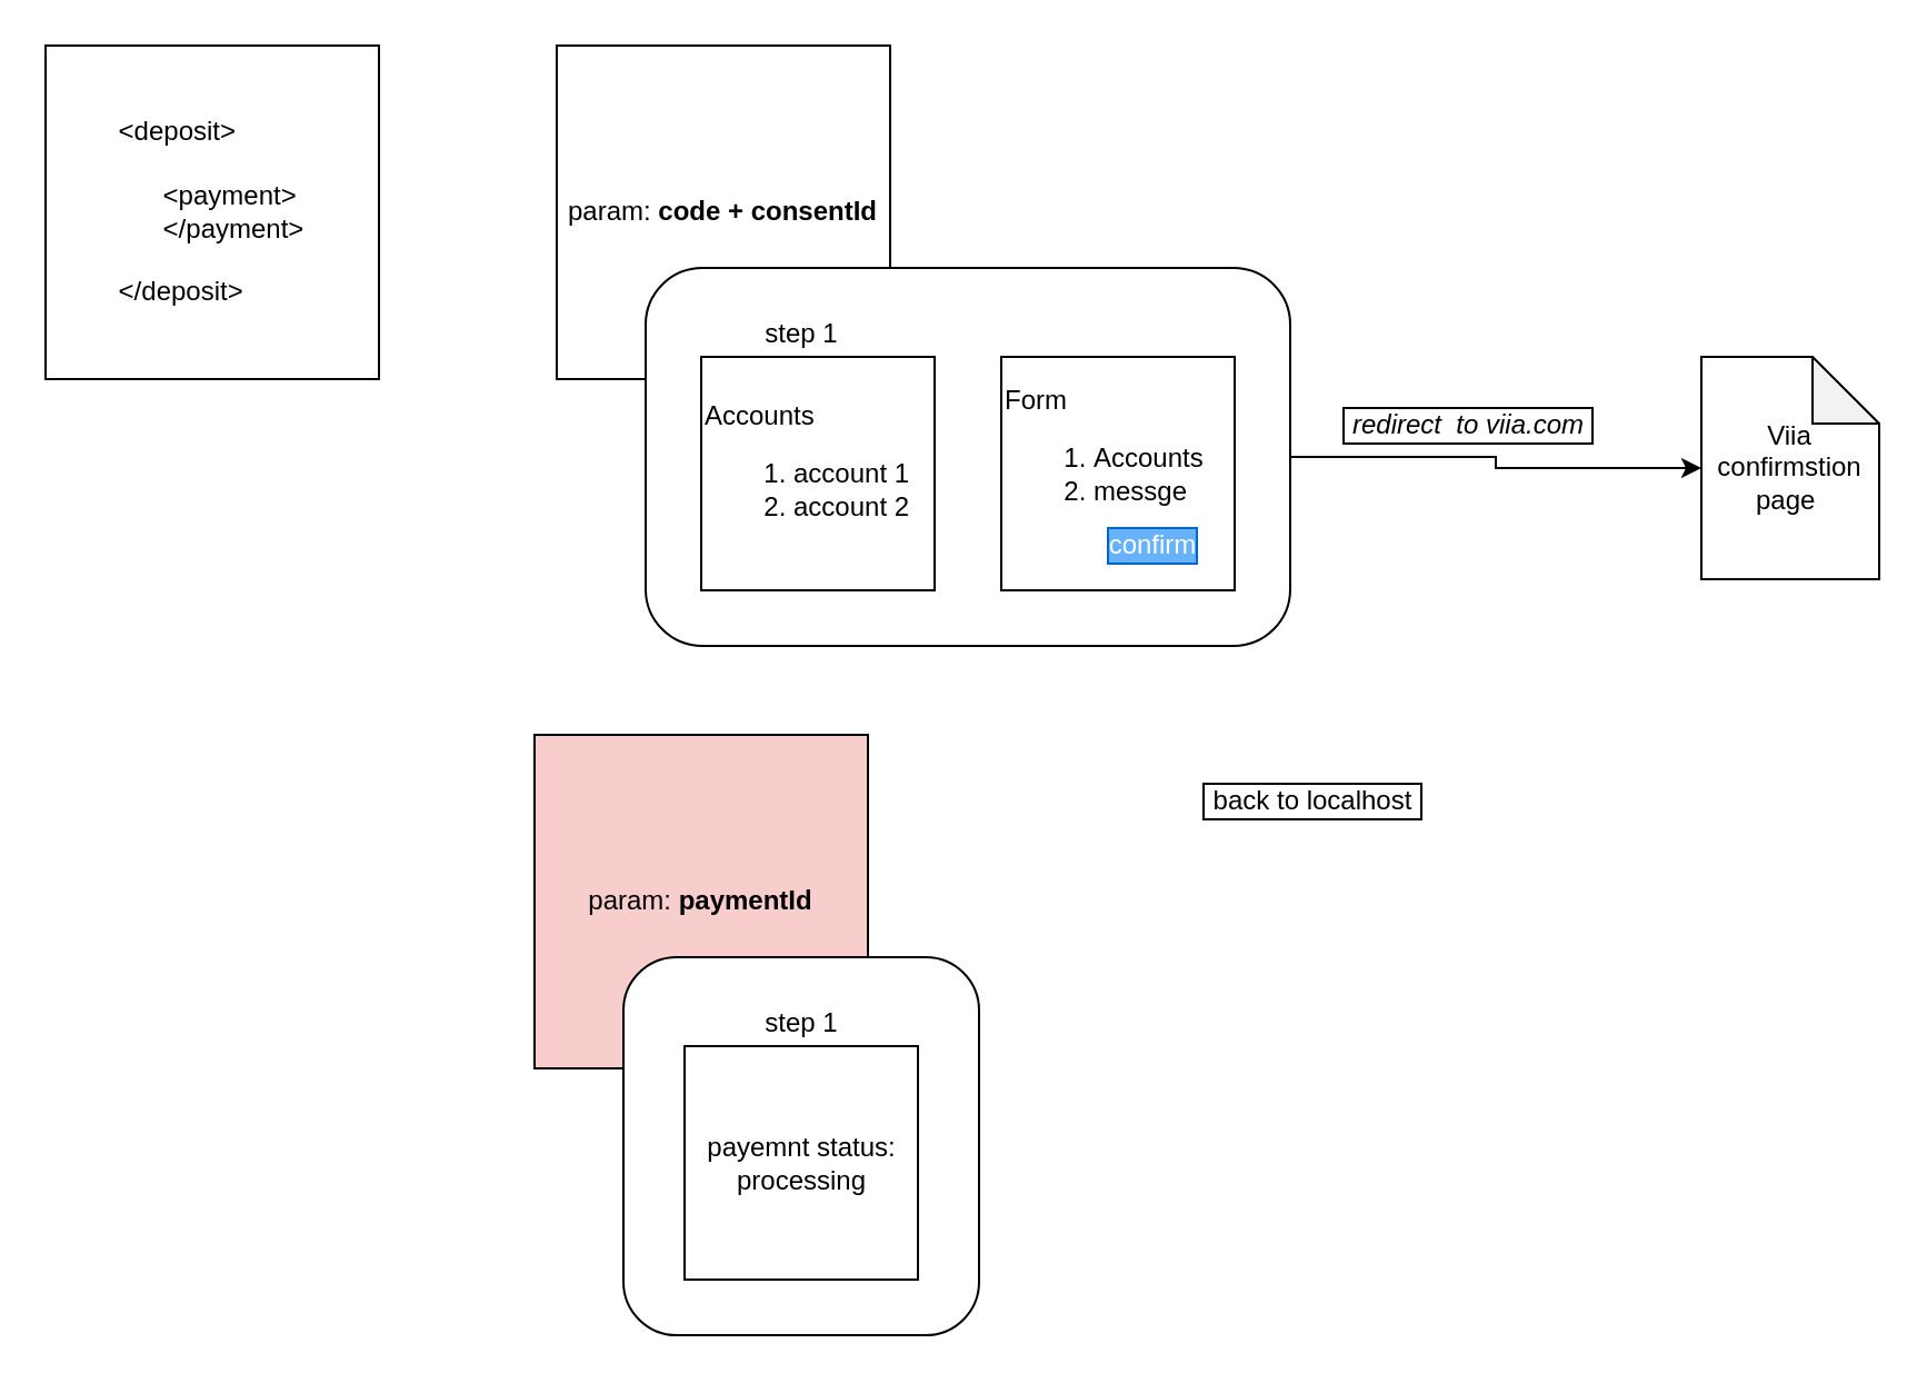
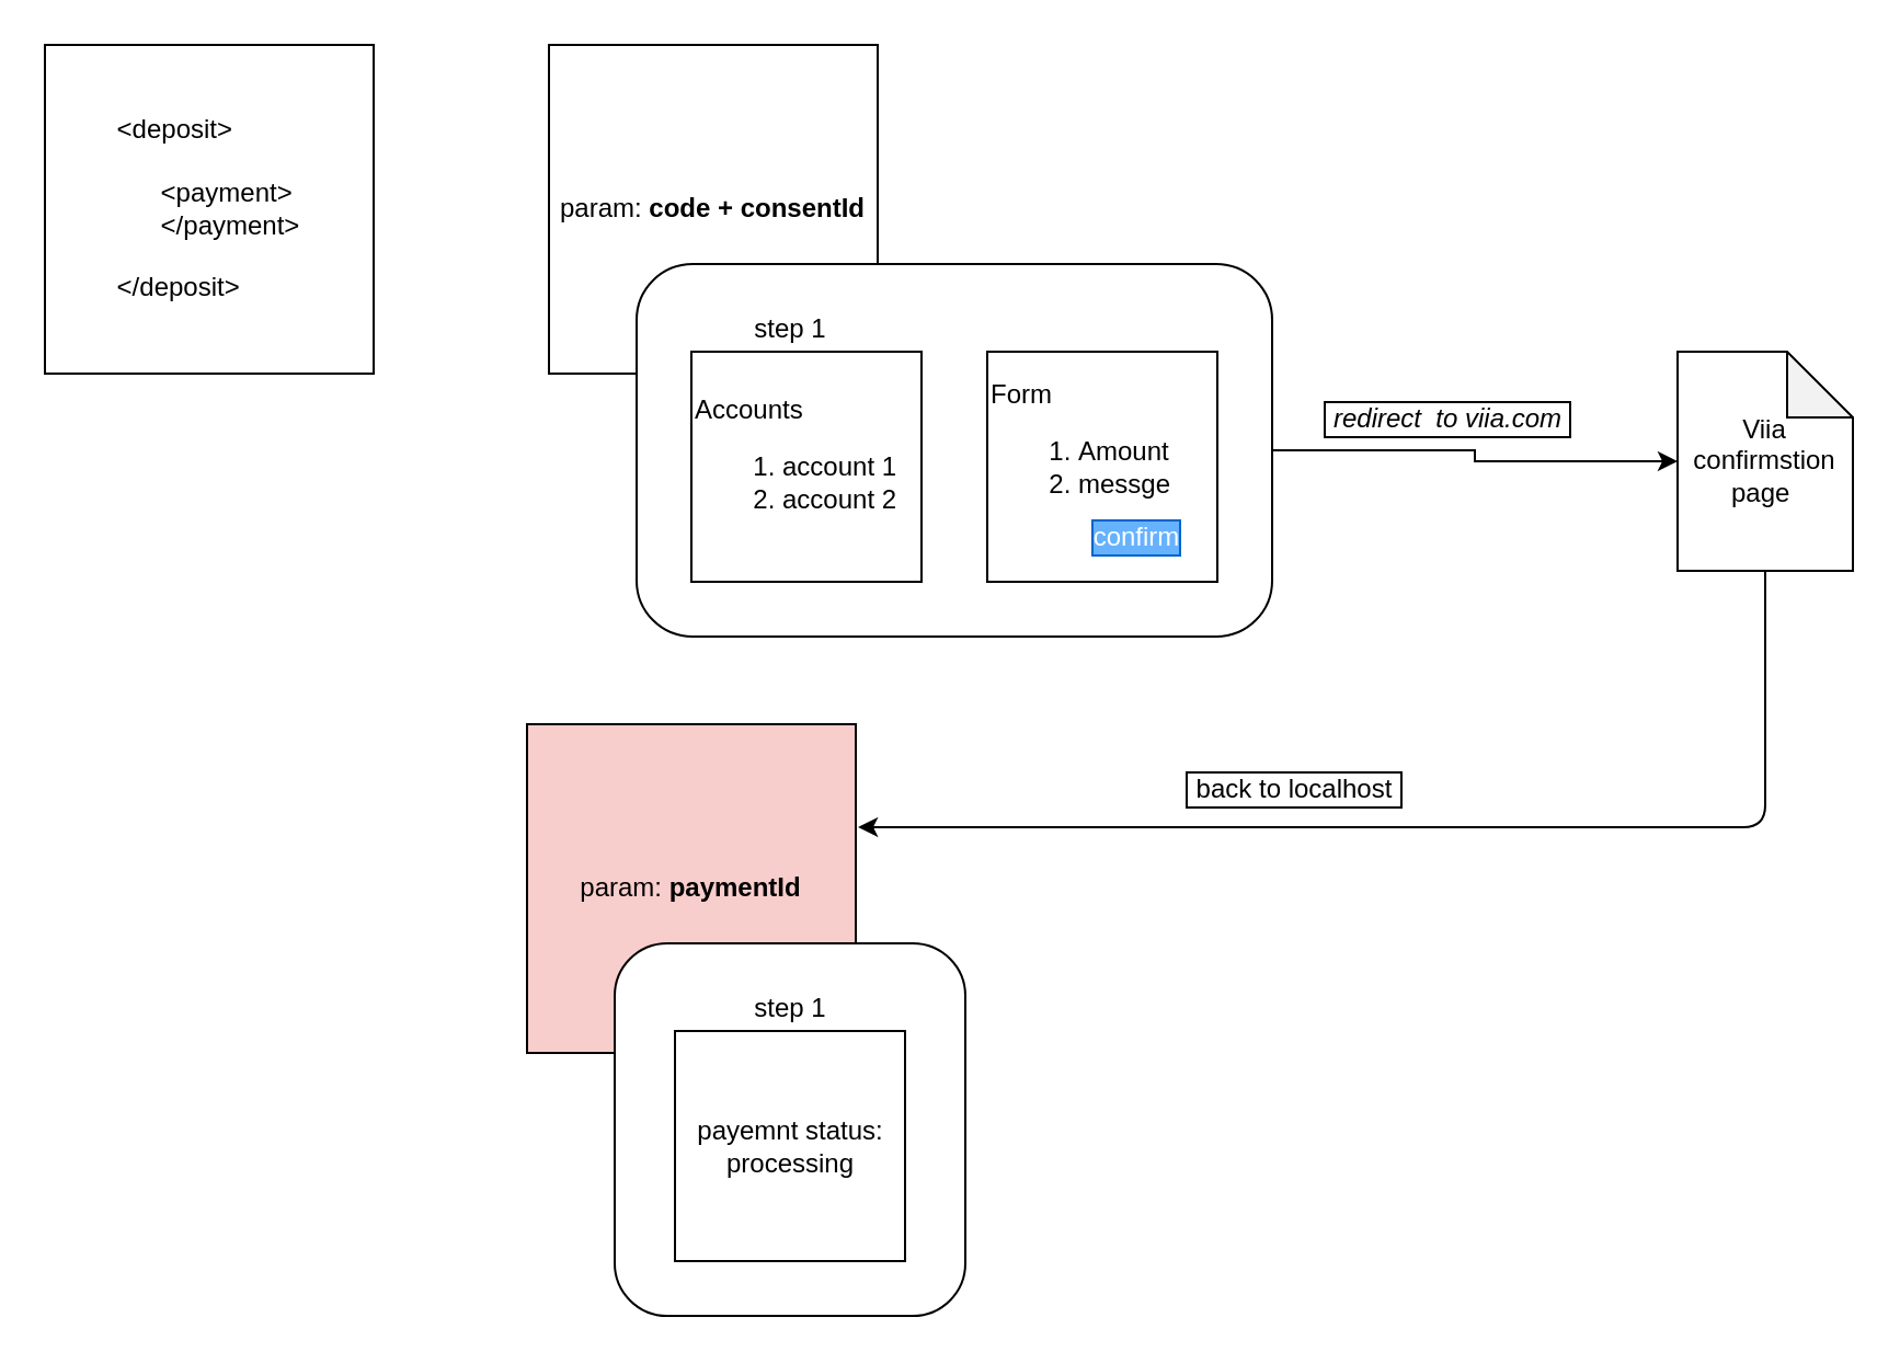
- <mxCell id="8" value="Form&lt;br&gt;&lt;ol&gt;&lt;li&gt;Accounts&lt;/li&gt;&lt;li&gt;messge&lt;br&gt;&lt;br&gt;&lt;/li&gt;&lt;/ol&gt;" style="whiteSpace=wrap;html=1;aspect=fixed;align=left;" parent="1" vertex="1"><mxGeometry x="450" y="160" width="105" height="105" as="geometry" /></mxCell>
+ <mxCell id="8" value="Form&lt;br&gt;&lt;ol&gt;&lt;li&gt;Amount&lt;/li&gt;&lt;li&gt;messge&lt;br&gt;&lt;br&gt;&lt;/li&gt;&lt;/ol&gt;" style="whiteSpace=wrap;html=1;aspect=fixed;align=left;" parent="1" vertex="1"><mxGeometry x="450" y="160" width="105" height="105" as="geometry" /></mxCell>
+ <mxCell id="16" value="" style="endArrow=classic;html=1;shadow=0;fontColor=#000000;entryX=1.007;entryY=0.313;entryDx=0;entryDy=0;entryPerimeter=0;exitX=0.5;exitY=1;exitDx=0;exitDy=0;exitPerimeter=0;" parent="1" source="14" target="10" edge="1"><mxGeometry width="50" height="50" relative="1" as="geometry"><mxPoint x="790" y="300" as="sourcePoint" /><mxPoint x="420" y="280" as="targetPoint" /><Array as="points"><mxPoint x="805" y="377" /></Array></mxGeometry></mxCell>
